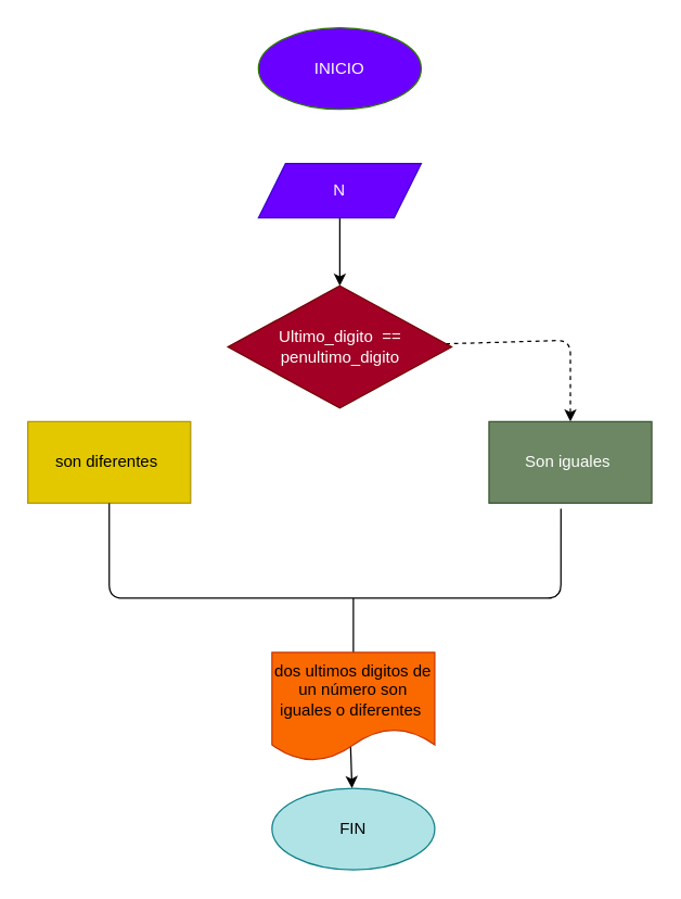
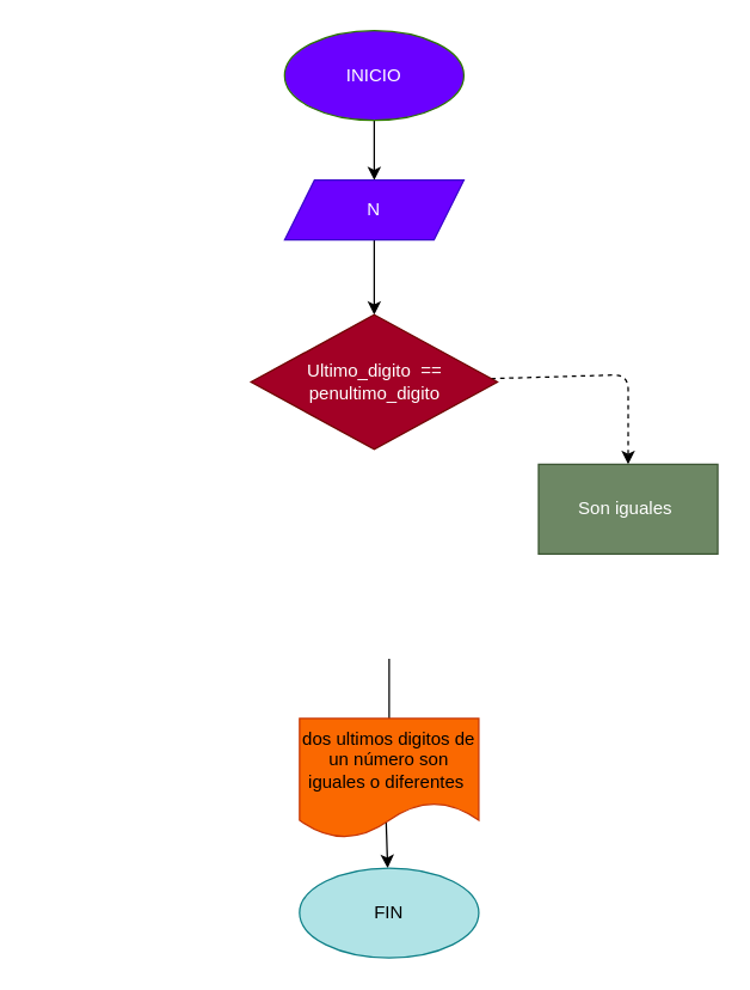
+ <mxCell id="2" value="" style="edgeStyle=none;html=1;" parent="1" source="3" target="5" edge="1"><mxGeometry relative="1" as="geometry" /></mxCell>
- <mxCell id="8" value="son diferentes&amp;nbsp;" style="whiteSpace=wrap;html=1;fillColor=#e3c800;fontColor=#000000;strokeColor=#B09500;" parent="1" vertex="1"><mxGeometry x="20" y="310" width="120" height="60" as="geometry" /></mxCell>
- <mxCell id="10" value="" style="endArrow=none;html=1;entryX=0.442;entryY=1.067;entryDx=0;entryDy=0;entryPerimeter=0;" parent="1" source="8" target="9" edge="1"><mxGeometry width="50" height="50" relative="1" as="geometry"><mxPoint x="80" y="374" as="sourcePoint" /><mxPoint x="300" y="400" as="targetPoint" /><Array as="points"><mxPoint x="80" y="440" /><mxPoint x="240" y="440" /><mxPoint x="413" y="440" /></Array></mxGeometry></mxCell>
